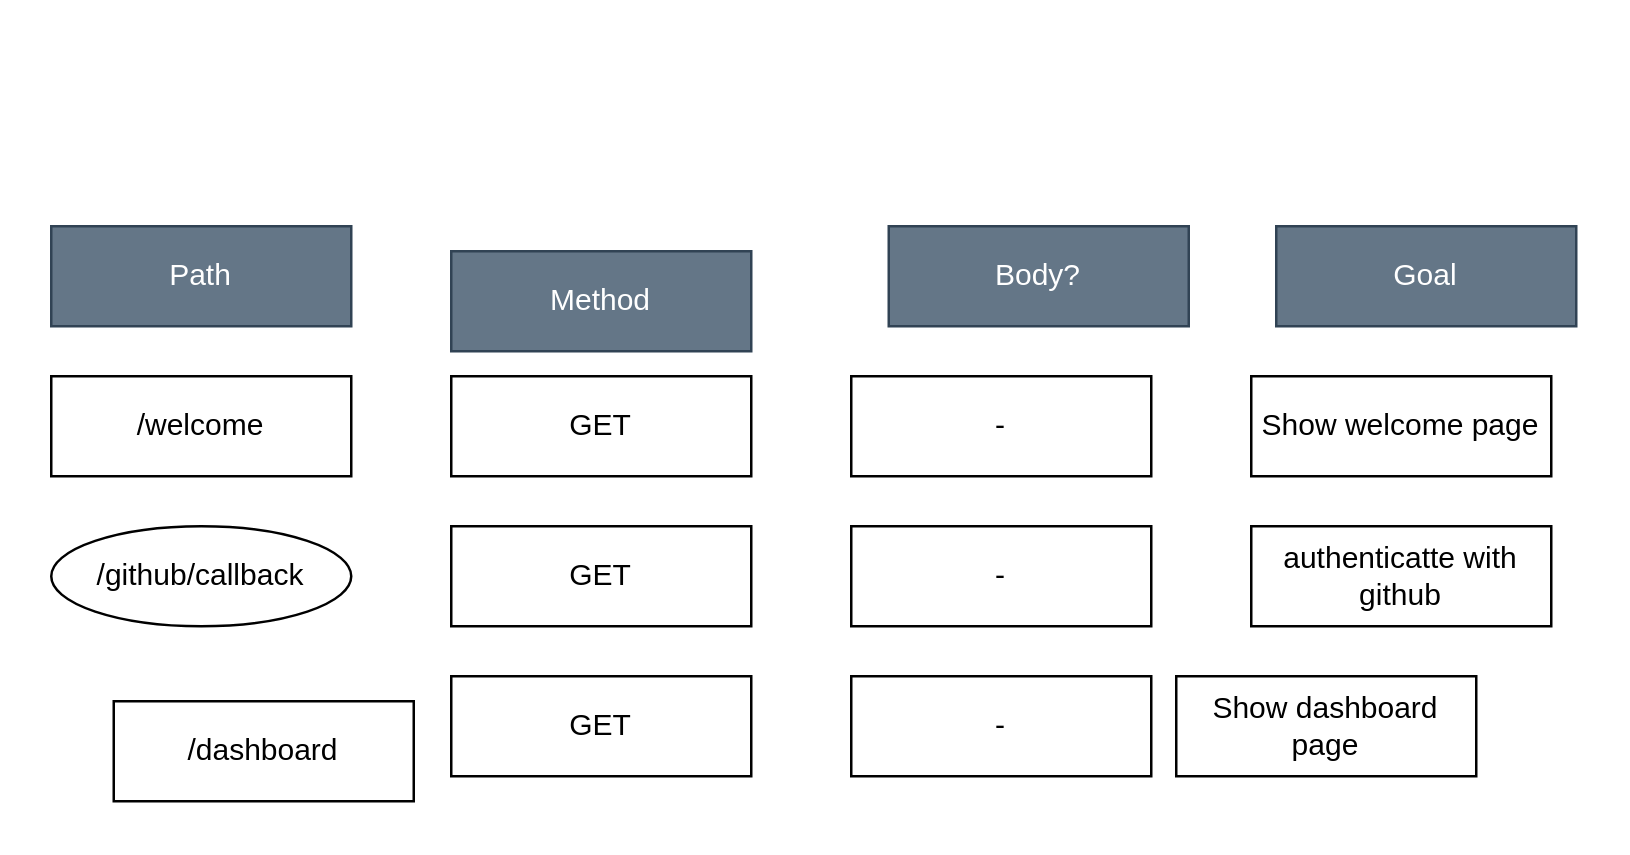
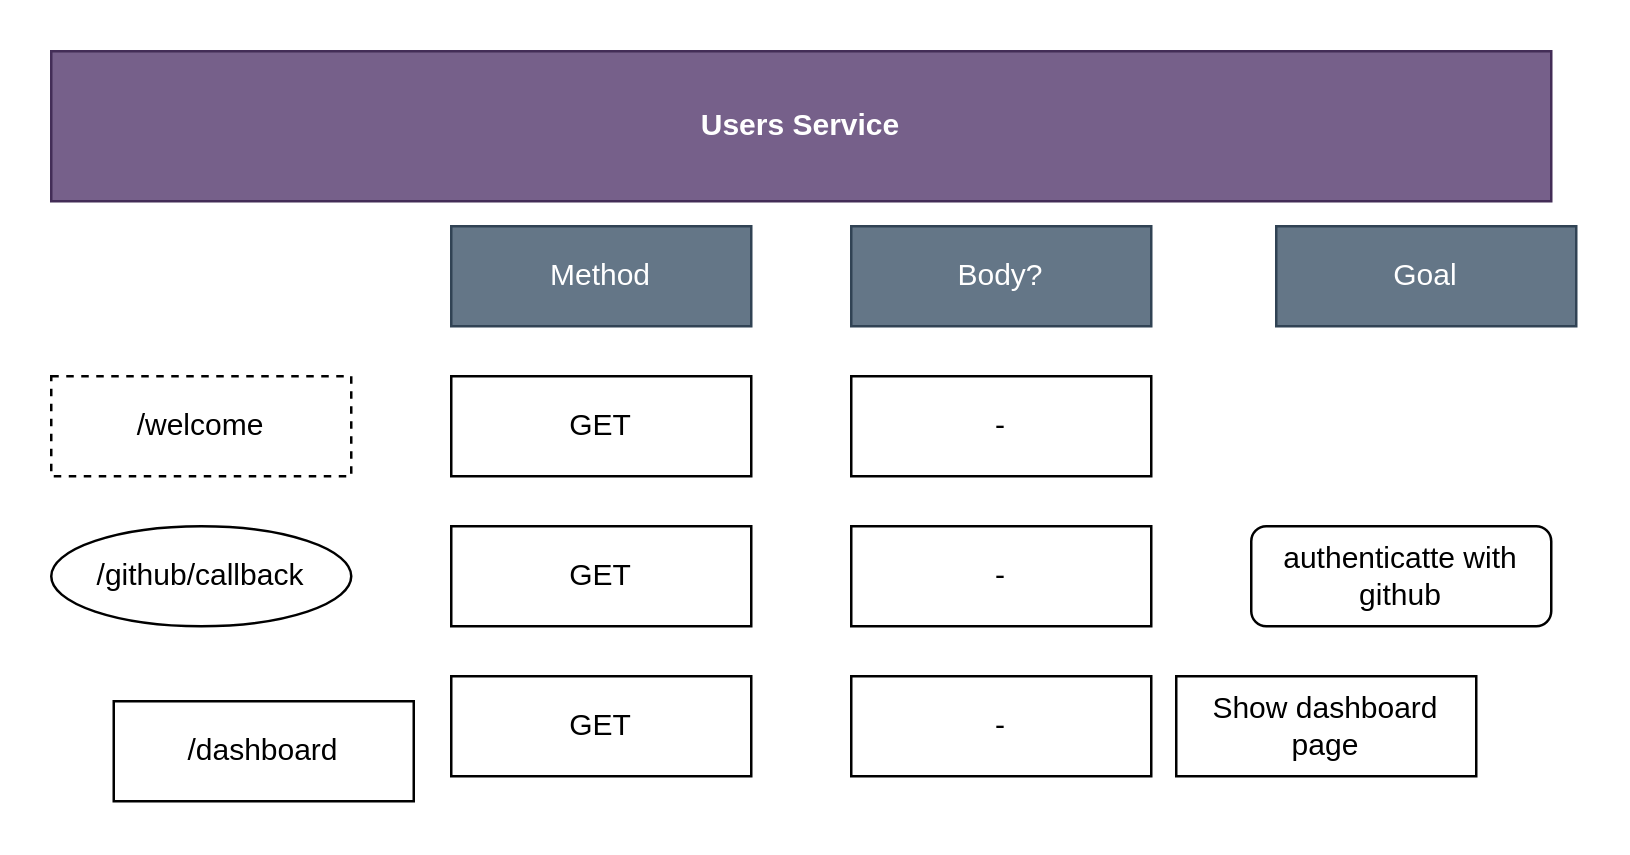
+ <mxCell id="2" value="&lt;b&gt;Users Service&lt;/b&gt;" style="rounded=0;whiteSpace=wrap;html=1;fillColor=#76608a;strokeColor=#432D57;fontColor=#ffffff;" parent="1" vertex="1"><mxGeometry x="20" y="20" width="600" height="60" as="geometry" /></mxCell>
- <mxCell id="3" value="Path" style="rounded=0;whiteSpace=wrap;html=1;fillColor=#647687;strokeColor=#314354;fontColor=#ffffff;" vertex="1" parent="1"><mxGeometry x="20" y="90" width="120" height="40" as="geometry" /></mxCell>
- <mxCell id="5" value="Body?" style="rounded=0;whiteSpace=wrap;html=1;fillColor=#647687;strokeColor=#314354;fontColor=#ffffff;" vertex="1" parent="1"><mxGeometry x="355" y="90" width="120" height="40" as="geometry" /></mxCell>
+ <mxCell id="5" value="Body?" style="rounded=0;whiteSpace=wrap;html=1;fillColor=#647687;strokeColor=#314354;fontColor=#ffffff;" vertex="1" parent="1"><mxGeometry x="340" y="90" width="120" height="40" as="geometry" /></mxCell>
- <mxCell id="4" value="Method" style="rounded=0;whiteSpace=wrap;html=1;fillColor=#647687;strokeColor=#314354;fontColor=#ffffff;" vertex="1" parent="1"><mxGeometry x="180" y="100" width="120" height="40" as="geometry" /></mxCell>
+ <mxCell id="4" value="Method" style="rounded=0;whiteSpace=wrap;html=1;fillColor=#647687;strokeColor=#314354;fontColor=#ffffff;" vertex="1" parent="1"><mxGeometry x="180" y="90" width="120" height="40" as="geometry" /></mxCell>
- <mxCell id="7" value="/welcome" style="rounded=0;whiteSpace=wrap;html=1;" vertex="1" parent="1"><mxGeometry x="20" y="150" width="120" height="40" as="geometry" /></mxCell>
+ <mxCell id="7" value="/welcome" style="rounded=0;whiteSpace=wrap;html=1;dashed=1;" vertex="1" parent="1"><mxGeometry x="20" y="150" width="120" height="40" as="geometry" /></mxCell>
- <mxCell id="10" value="Show welcome page" style="rounded=0;whiteSpace=wrap;html=1;" vertex="1" parent="1"><mxGeometry x="500" y="150" width="120" height="40" as="geometry" /></mxCell>
- <mxCell id="12" value="authenticatte with github" style="rounded=0;whiteSpace=wrap;html=1;" vertex="1" parent="1"><mxGeometry x="500" y="210" width="120" height="40" as="geometry" /></mxCell>
+ <mxCell id="12" value="authenticatte with github" style="whiteSpace=wrap;html=1;rounded=1;" vertex="1" parent="1"><mxGeometry x="500" y="210" width="120" height="40" as="geometry" /></mxCell>
